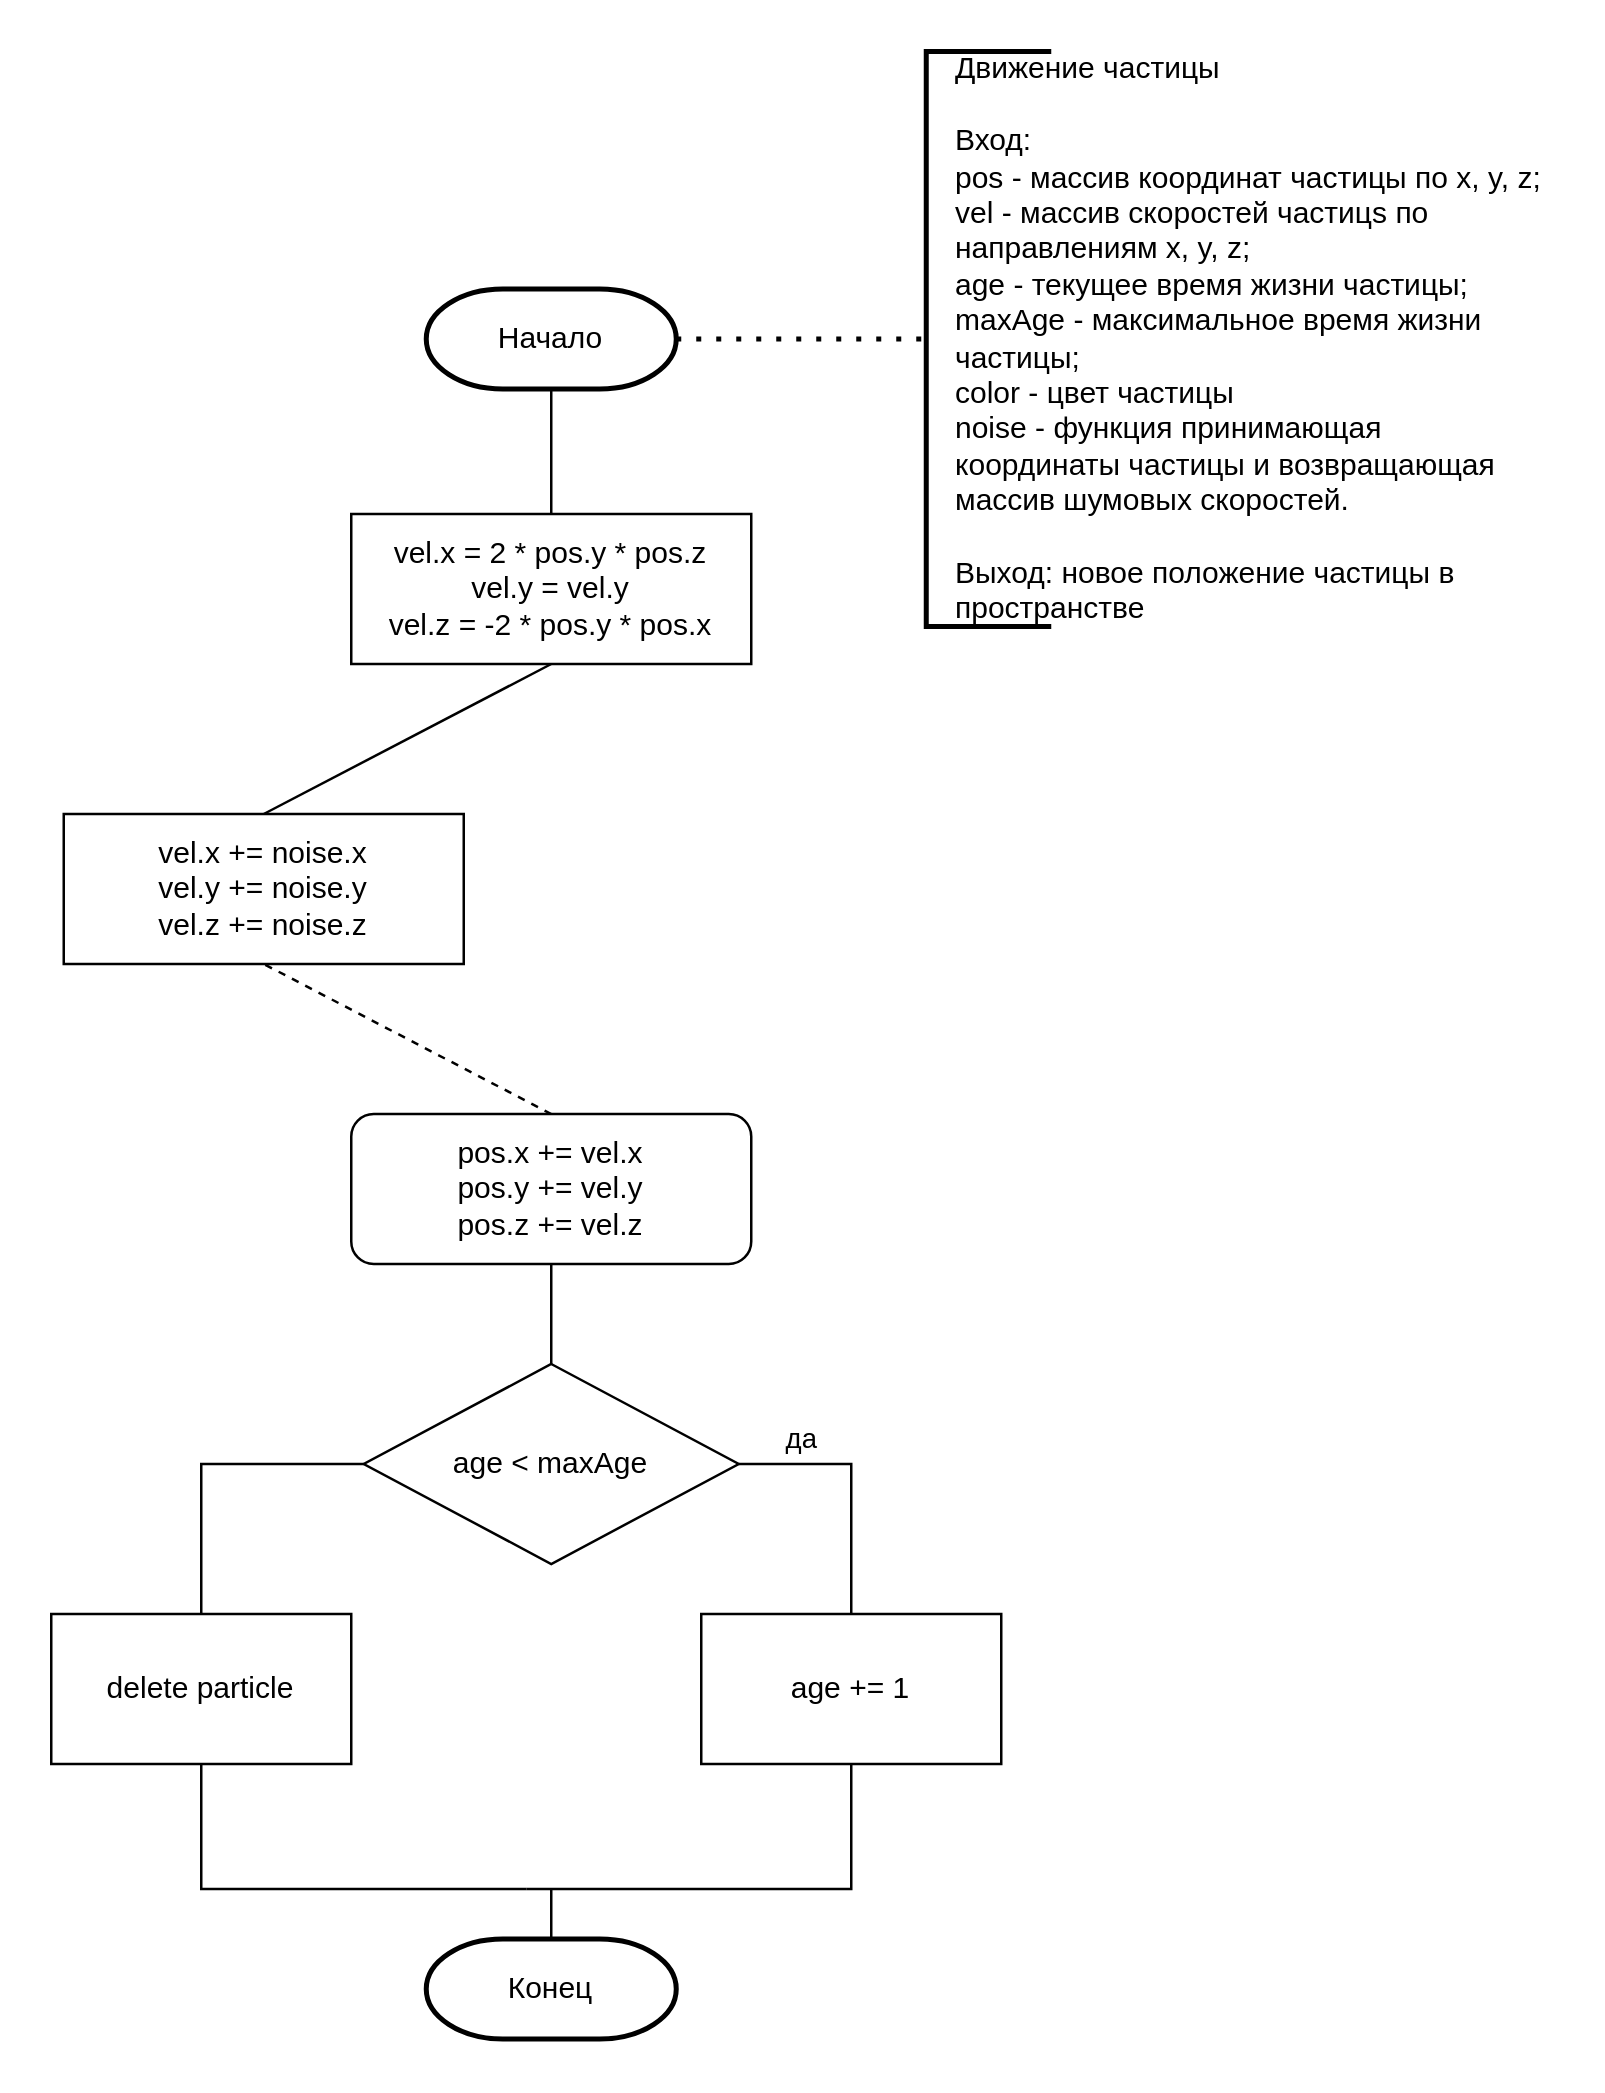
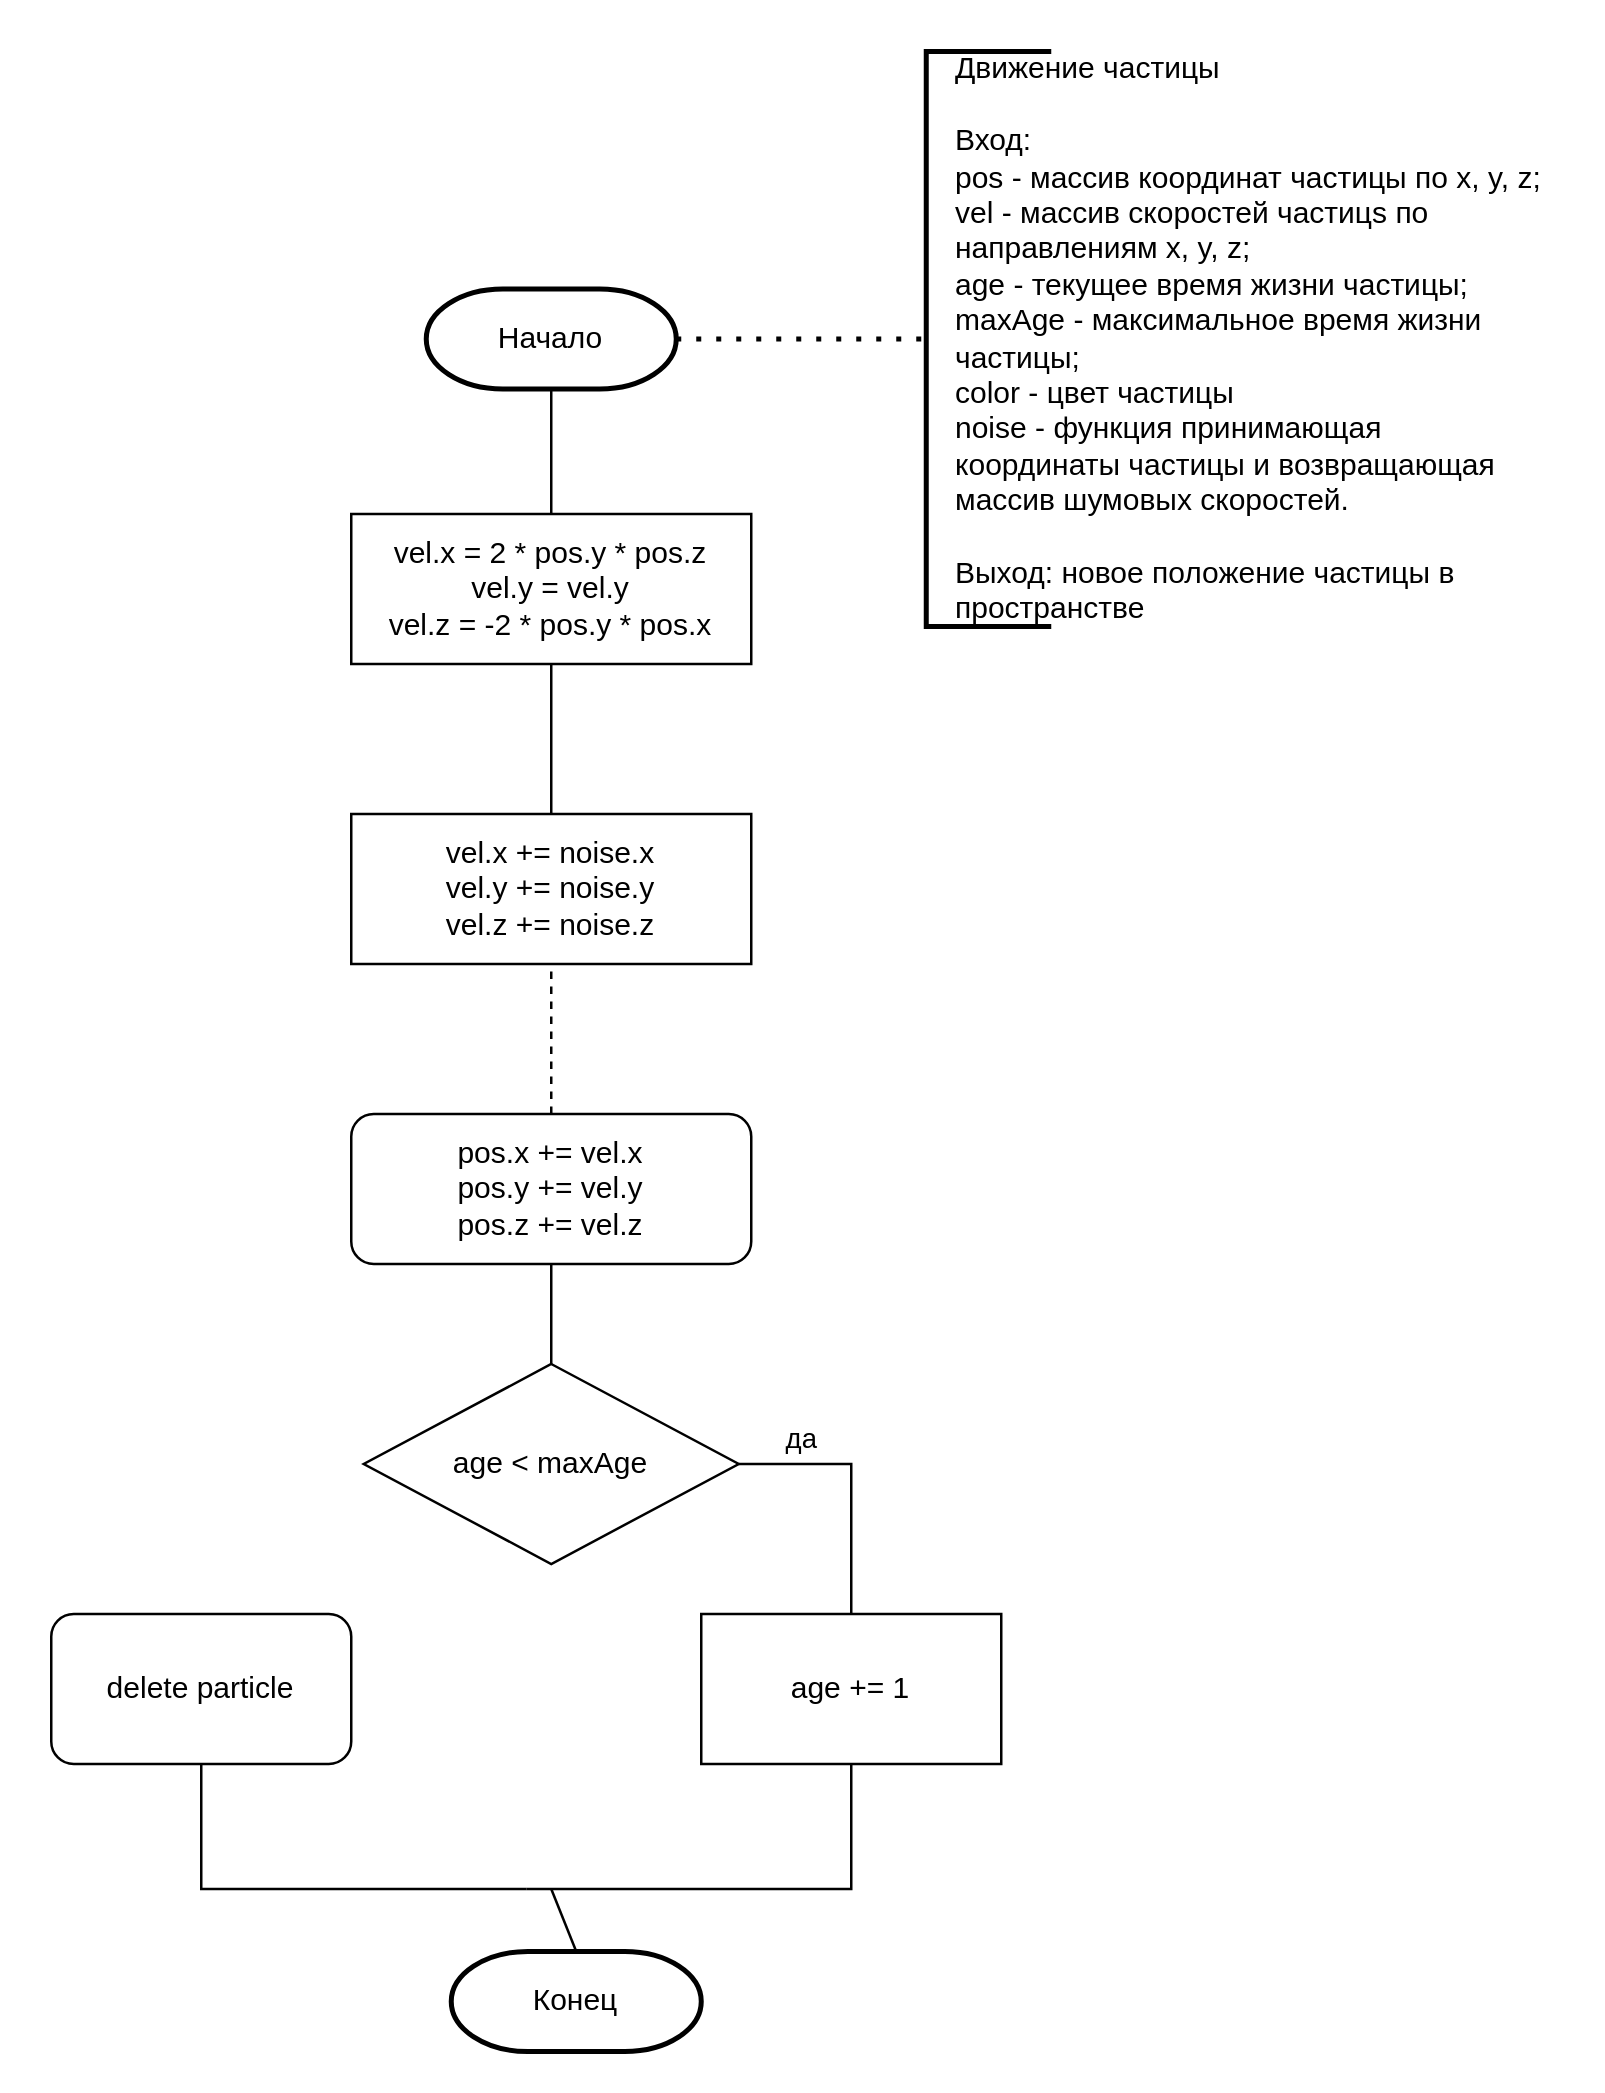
- <mxCell id="8" value="vel.x += noise.x&lt;br&gt;vel.y += noise.y&lt;br&gt;vel.z += noise.z" style="rounded=0;whiteSpace=wrap;html=1;" vertex="1" parent="1"><mxGeometry x="25" y="325" width="160" height="60" as="geometry" /></mxCell>
+ <mxCell id="8" value="vel.x += noise.x&lt;br&gt;vel.y += noise.y&lt;br&gt;vel.z += noise.z" style="rounded=0;whiteSpace=wrap;html=1;" vertex="1" parent="1"><mxGeometry x="140" y="325" width="160" height="60" as="geometry" /></mxCell>
- <mxCell id="16" value="" style="endArrow=none;html=1;rounded=0;entryX=0;entryY=0.5;entryDx=0;entryDy=0;exitX=0.5;exitY=0;exitDx=0;exitDy=0;" edge="1" parent="1" source="15" target="11"><mxGeometry width="50" height="50" relative="1" as="geometry"><mxPoint x="50" y="625" as="sourcePoint" /><mxPoint x="100" y="575" as="targetPoint" /><Array as="points"><mxPoint x="80" y="585" /></Array></mxGeometry></mxCell>
- <mxCell id="15" value="delete particle" style="rounded=0;whiteSpace=wrap;html=1;" vertex="1" parent="1"><mxGeometry x="20" y="645" width="120" height="60" as="geometry" /></mxCell>
+ <mxCell id="15" value="delete particle" style="whiteSpace=wrap;html=1;rounded=1;" vertex="1" parent="1"><mxGeometry x="20" y="645" width="120" height="60" as="geometry" /></mxCell>
- <mxCell id="18" value="Конец" style="strokeWidth=2;html=1;shape=mxgraph.flowchart.terminator;whiteSpace=wrap;" vertex="1" parent="1"><mxGeometry x="170" y="775" width="100" height="40" as="geometry" /></mxCell>
+ <mxCell id="18" value="Конец" style="strokeWidth=2;html=1;shape=mxgraph.flowchart.terminator;whiteSpace=wrap;" vertex="1" parent="1"><mxGeometry x="180" y="780" width="100" height="40" as="geometry" /></mxCell>
